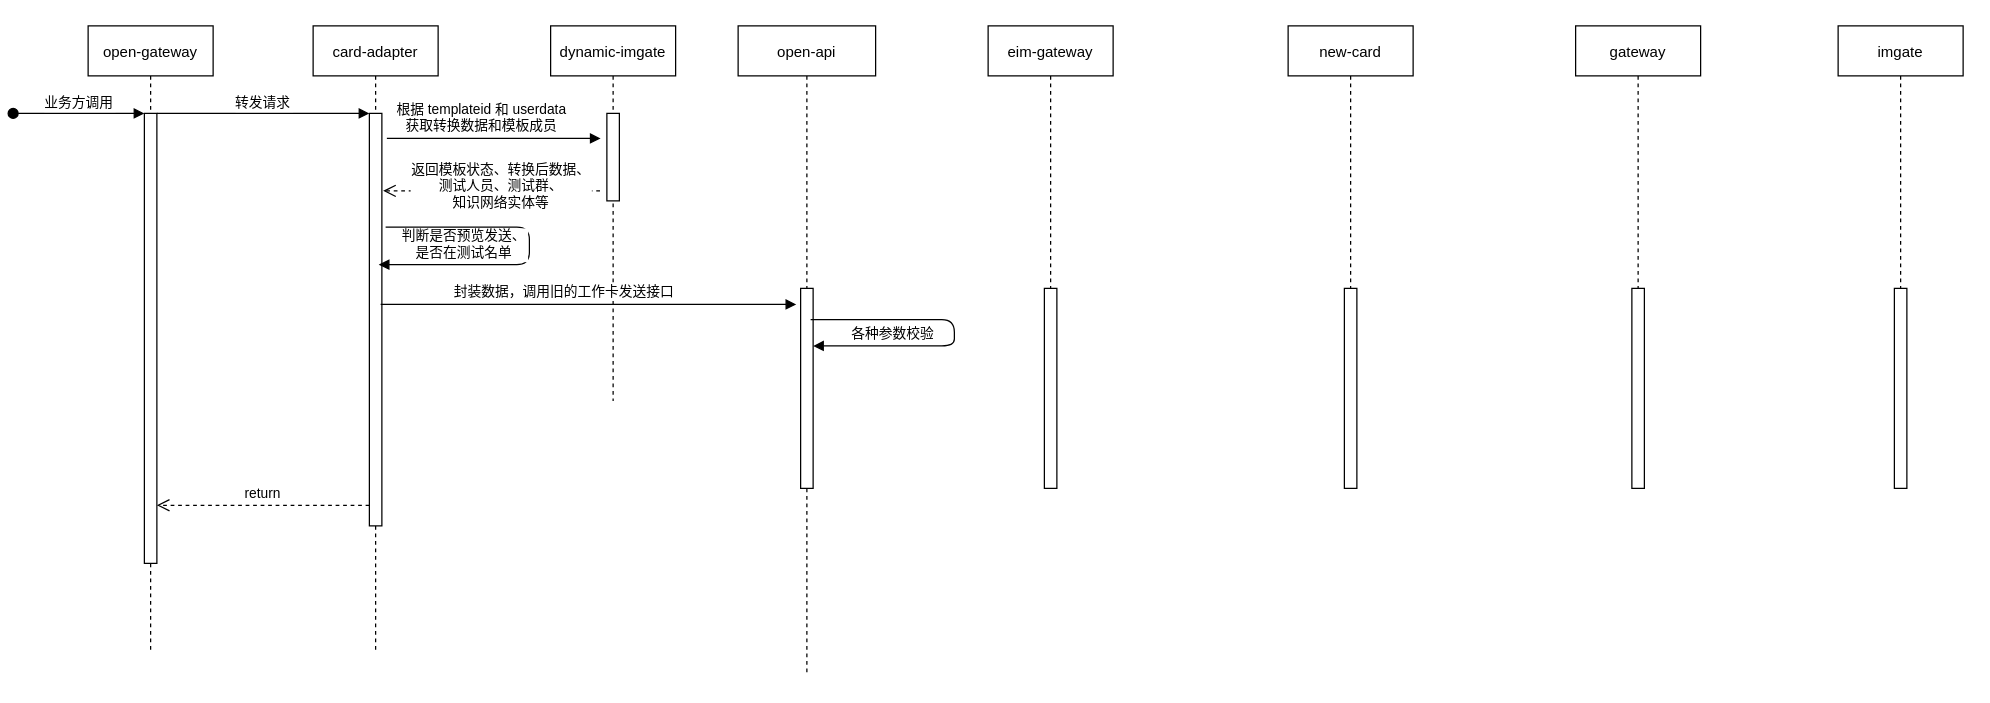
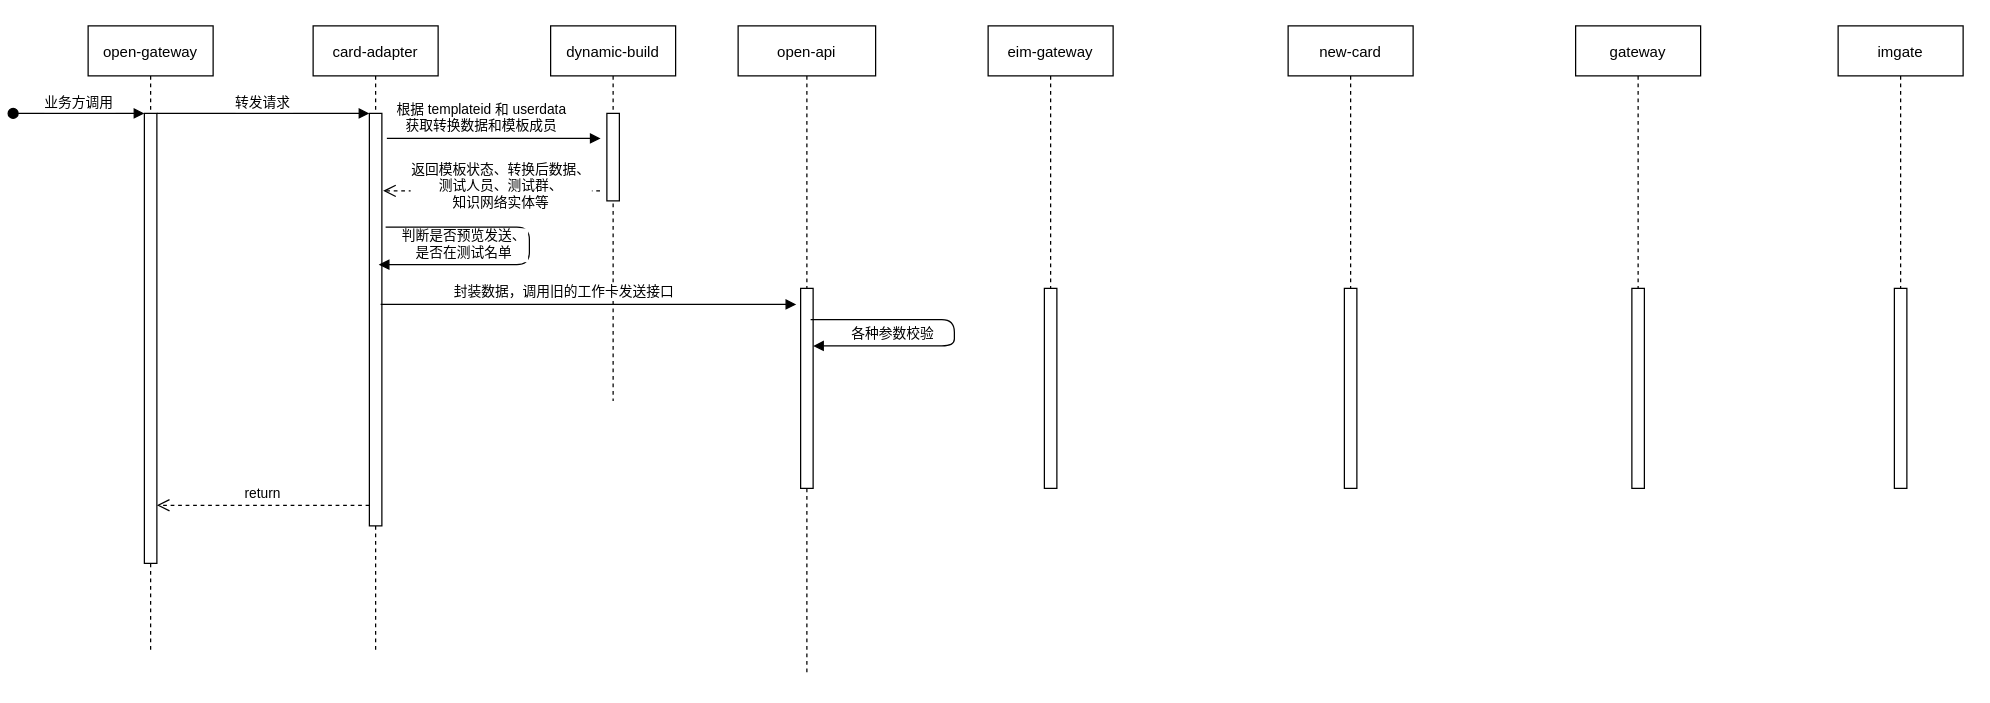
- <mxCell id="10" value="dynamic-imgate" style="shape=umlLifeline;perimeter=lifelinePerimeter;container=1;collapsible=0;recursiveResize=0;rounded=0;shadow=0;strokeWidth=1;" vertex="1" parent="1"><mxGeometry x="390" y="20" width="100" height="300" as="geometry" /></mxCell>
+ <mxCell id="10" value="dynamic-build" style="shape=umlLifeline;perimeter=lifelinePerimeter;container=1;collapsible=0;recursiveResize=0;rounded=0;shadow=0;strokeWidth=1;" vertex="1" parent="1"><mxGeometry x="390" y="20" width="100" height="300" as="geometry" /></mxCell>
